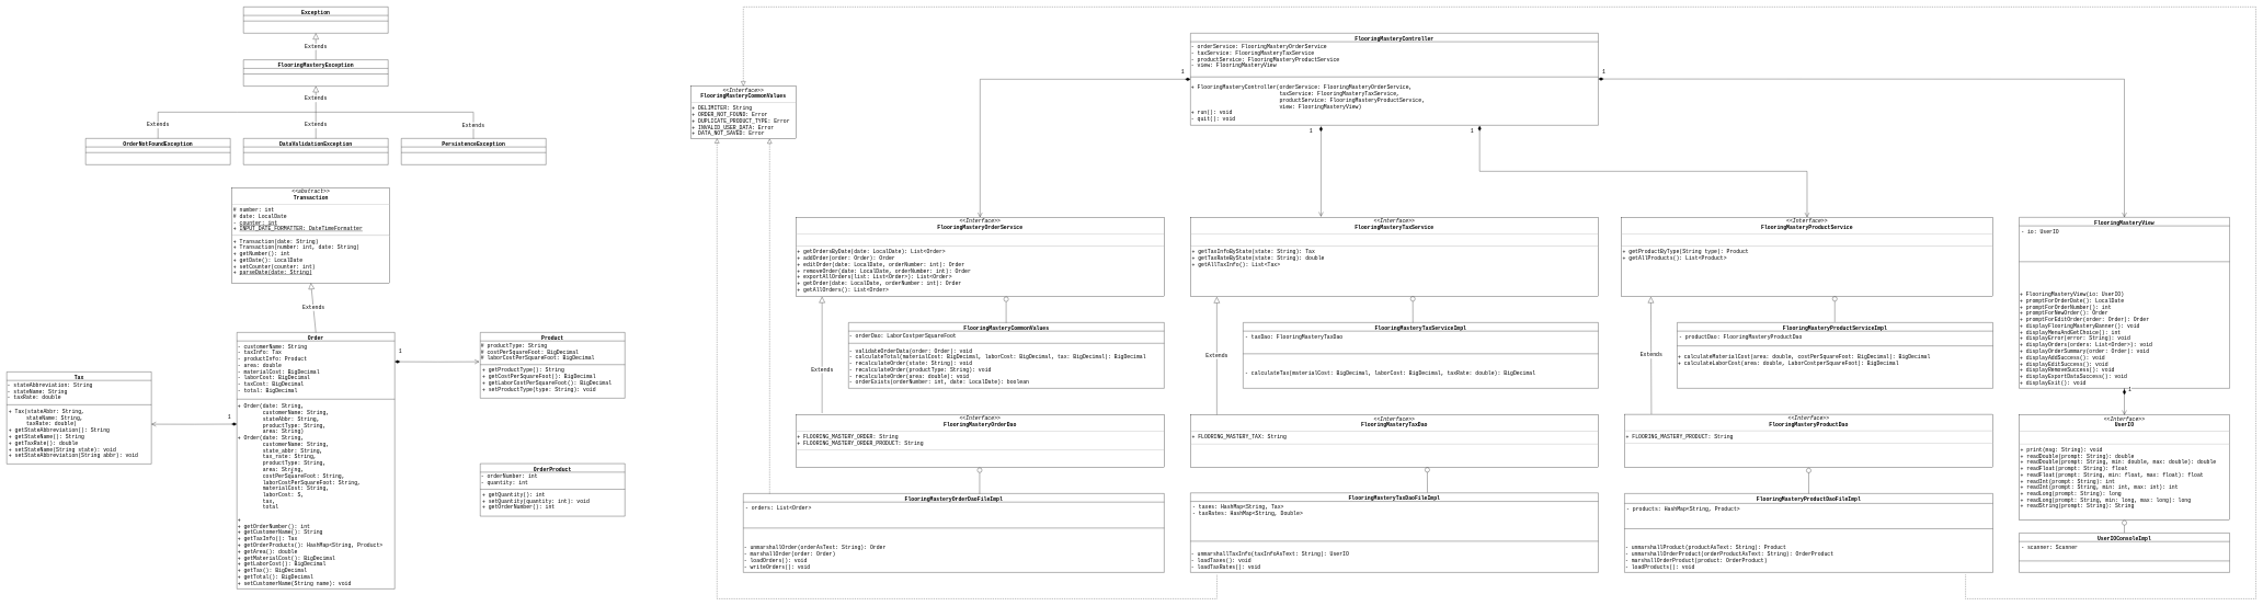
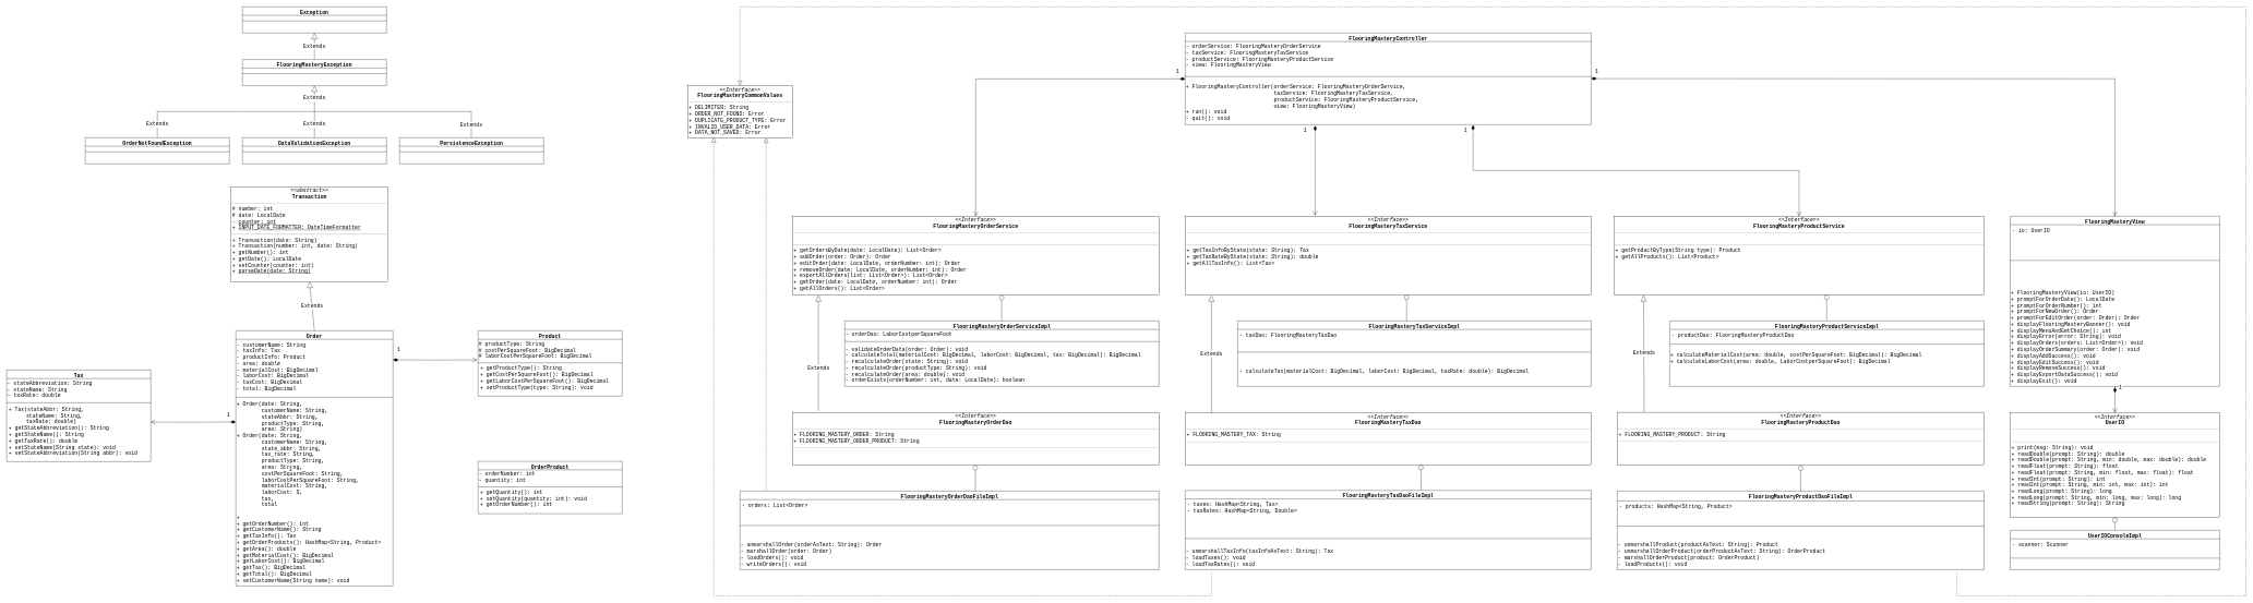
- <mxCell id="30" value="FlooringMasteryCommonValues" style="swimlane;fontStyle=1;align=center;verticalAlign=top;childLayout=stackLayout;horizontal=1;startSize=26;horizontalStack=0;resizeParent=1;resizeParentMax=0;resizeLast=0;collapsible=1;marginBottom=0;fontColor=#000000;fontFamily=Courier New;fontSize=16;" parent="1" vertex="1"><mxGeometry x="2580" y="980" width="960" height="200" as="geometry" /></mxCell>
+ <mxCell id="30" value="FlooringMasteryOrderServiceImpl" style="swimlane;fontStyle=1;align=center;verticalAlign=top;childLayout=stackLayout;horizontal=1;startSize=26;horizontalStack=0;resizeParent=1;resizeParentMax=0;resizeLast=0;collapsible=1;marginBottom=0;fontColor=#000000;fontFamily=Courier New;fontSize=16;" parent="1" vertex="1"><mxGeometry x="2580" y="980" width="960" height="200" as="geometry" /></mxCell>
- <mxCell id="50" value="- unmarshallTaxInfo(taxInfoAsText: String): UserIO&lt;br&gt;- loadTaxes(): void&lt;br&gt;- loadTaxRates(): void" style="text;html=1;align=left;verticalAlign=middle;resizable=0;points=[];autosize=1;strokeColor=none;fillColor=none;fontSize=16;fontFamily=Courier New;fontColor=#000000;" parent="47" vertex="1"><mxGeometry y="172" width="1240" height="70" as="geometry" /></mxCell>
+ <mxCell id="50" value="- unmarshallTaxInfo(taxInfoAsText: String): Tax&lt;br&gt;- loadTaxes(): void&lt;br&gt;- loadTaxRates(): void" style="text;html=1;align=left;verticalAlign=middle;resizable=0;points=[];autosize=1;strokeColor=none;fillColor=none;fontSize=16;fontFamily=Courier New;fontColor=#000000;" parent="47" vertex="1"><mxGeometry y="172" width="1240" height="70" as="geometry" /></mxCell>
